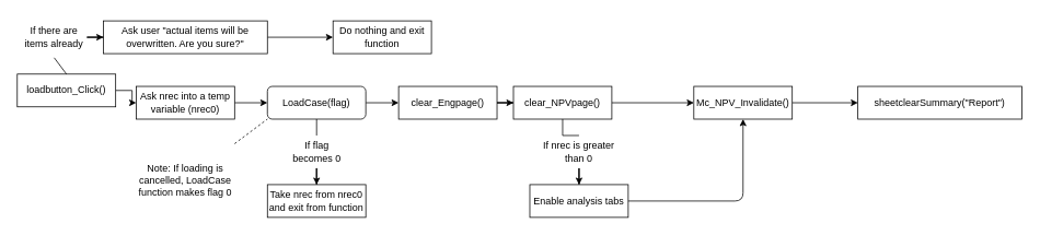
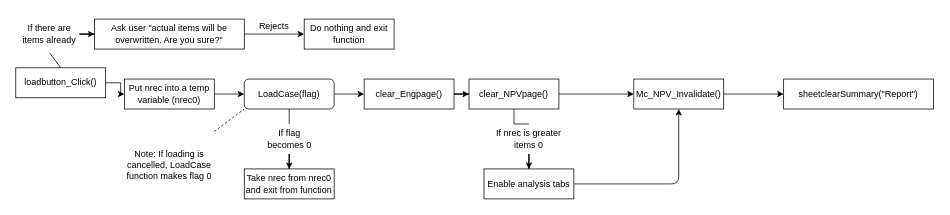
+ <mxCell id="9" value="Rejects" style="text;html=1;strokeColor=none;fillColor=none;align=center;verticalAlign=middle;whiteSpace=wrap;rounded=0;" parent="1" vertex="1"><mxGeometry x="345" y="25" width="40" height="20" as="geometry" /></mxCell>
- <mxCell id="12" value="Ask nrec into a temp variable (nrec0)" style="rounded=0;whiteSpace=wrap;html=1;" vertex="1" parent="1"><mxGeometry x="165" y="105" width="120" height="40" as="geometry" /></mxCell>
+ <mxCell id="12" value="Put nrec into a temp variable (nrec0)" style="rounded=0;whiteSpace=wrap;html=1;" vertex="1" parent="1"><mxGeometry x="165" y="105" width="120" height="40" as="geometry" /></mxCell>
- <mxCell id="27" value="If nrec is greater than 0" style="text;html=1;strokeColor=none;fillColor=none;align=center;verticalAlign=middle;whiteSpace=wrap;rounded=0;" vertex="1" parent="1"><mxGeometry x="655" y="165" width="100" height="40" as="geometry" /></mxCell>
+ <mxCell id="27" value="If nrec is greater items 0" style="text;html=1;strokeColor=none;fillColor=none;align=center;verticalAlign=middle;whiteSpace=wrap;rounded=0;" vertex="1" parent="1"><mxGeometry x="655" y="165" width="100" height="40" as="geometry" /></mxCell>
